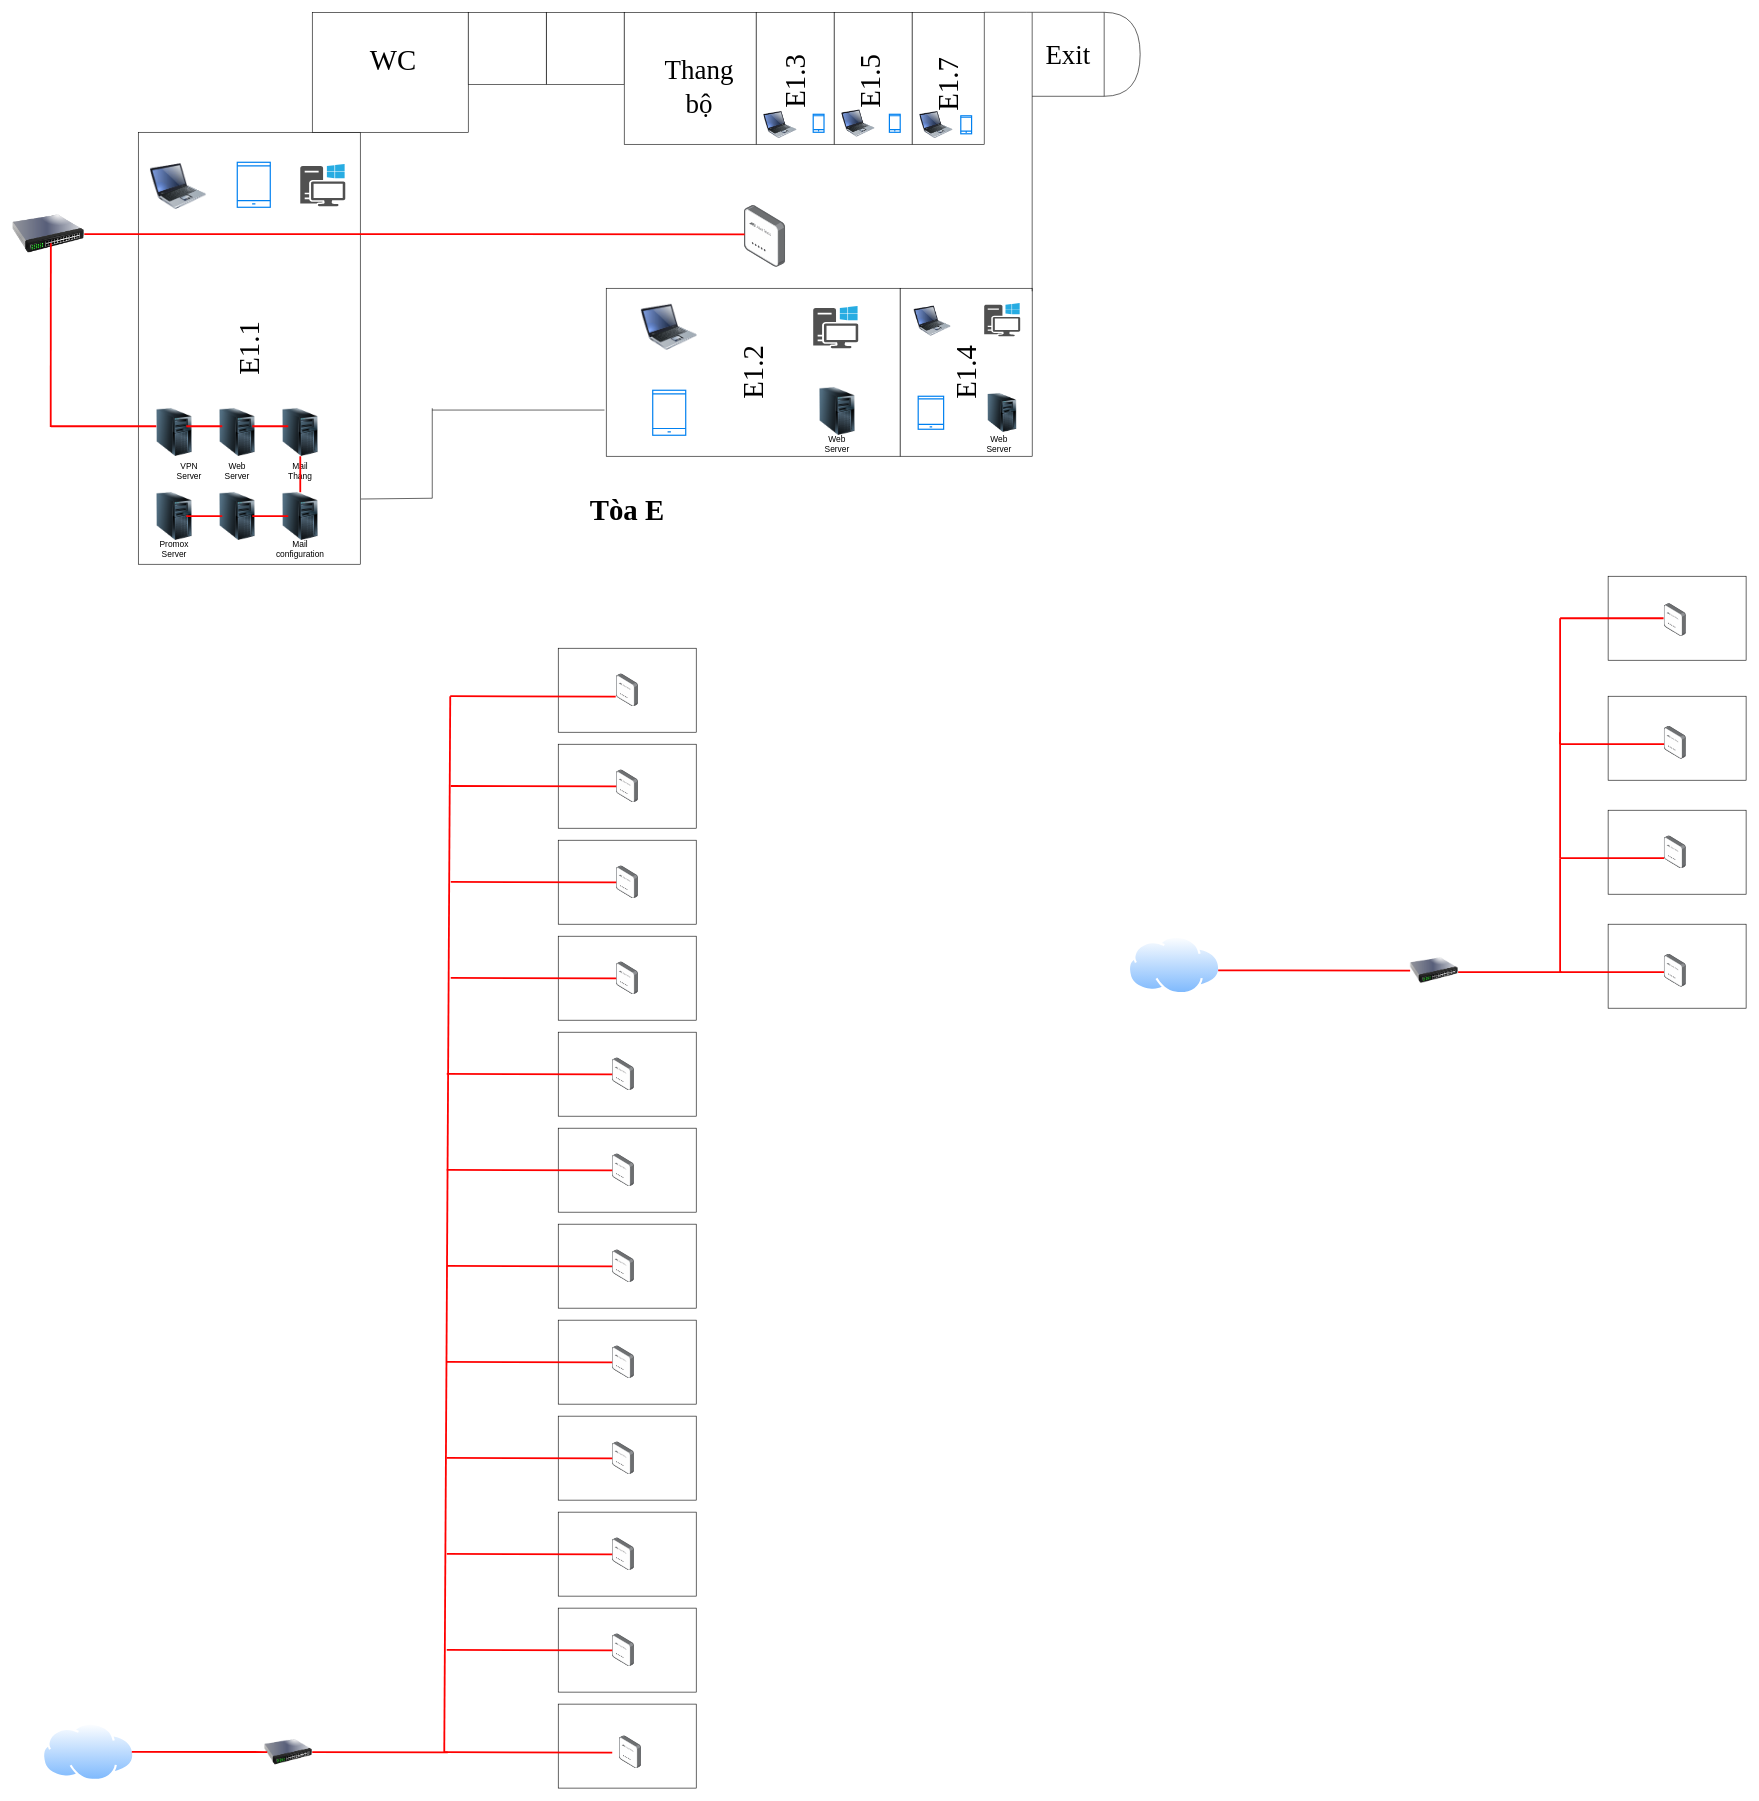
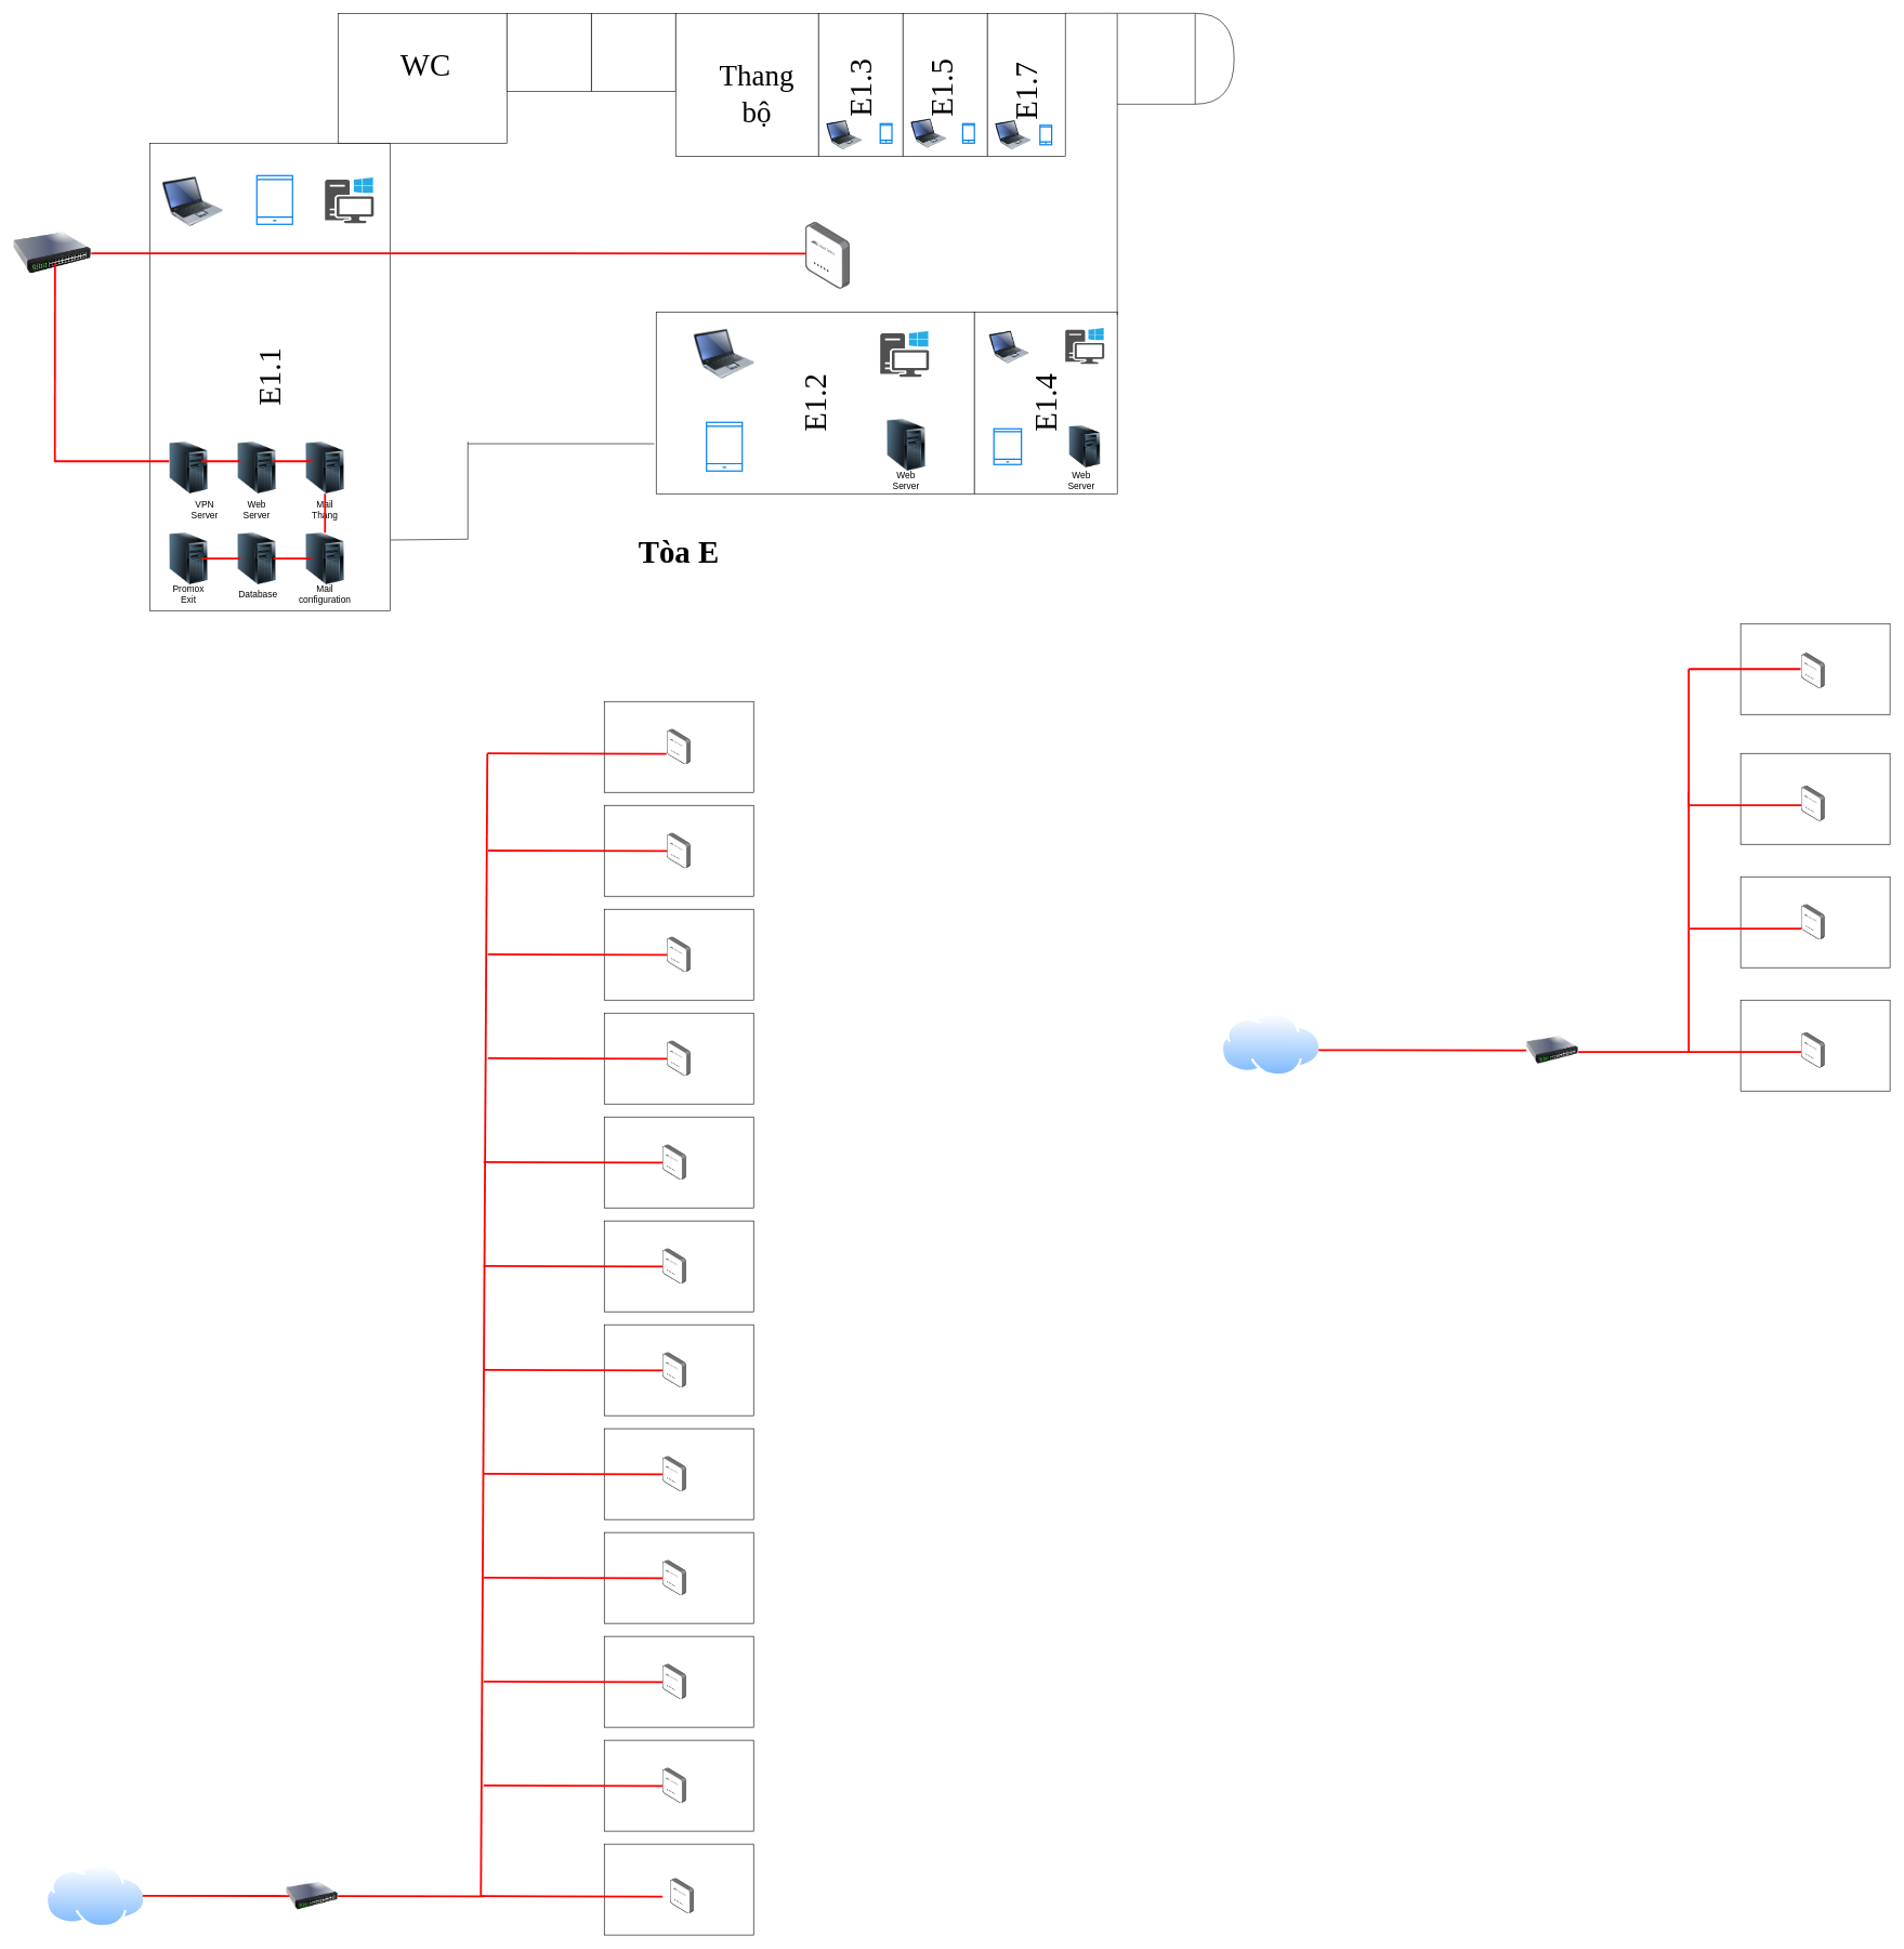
- <mxCell id="29" value="Exit" style="text;html=1;strokeColor=none;fillColor=none;align=center;verticalAlign=middle;whiteSpace=wrap;rounded=0;fontSize=45;fontFamily=Times New Roman;" parent="1" vertex="1"><mxGeometry x="1750" y="75" width="60" height="30" as="geometry" /></mxCell>
- <mxCell id="119" value="&lt;font style=&quot;font-size: 14px;&quot;&gt;Promox Server&lt;/font&gt;" style="text;html=1;strokeColor=none;fillColor=none;align=center;verticalAlign=middle;whiteSpace=wrap;rounded=0;" parent="1" vertex="1"><mxGeometry x="255" y="900" width="70" height="30" as="geometry" /></mxCell>
+ <mxCell id="119" value="&lt;font style=&quot;font-size: 14px;&quot;&gt;Promox Exit&lt;/font&gt;" style="text;html=1;strokeColor=none;fillColor=none;align=center;verticalAlign=middle;whiteSpace=wrap;rounded=0;" parent="1" vertex="1"><mxGeometry x="255" y="900" width="70" height="30" as="geometry" /></mxCell>
+ <mxCell id="120" value="&lt;font style=&quot;font-size: 14px;&quot;&gt;&amp;nbsp;Database&lt;/font&gt;" style="text;html=1;strokeColor=none;fillColor=none;align=center;verticalAlign=middle;whiteSpace=wrap;rounded=0;" parent="1" vertex="1"><mxGeometry x="360" y="900" width="70" height="30" as="geometry" /></mxCell>
